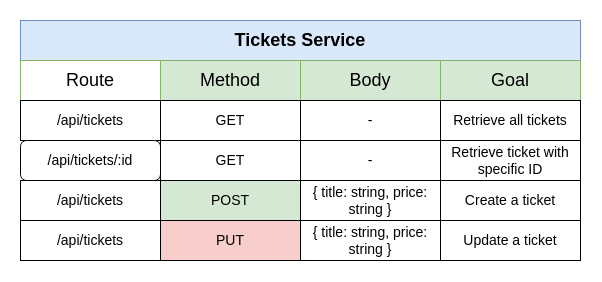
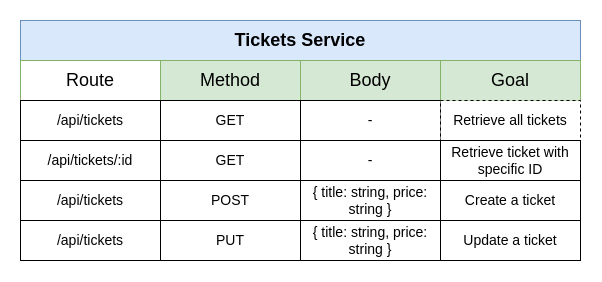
- <mxCell id="10" value="Retrieve all tickets" style="rounded=0;whiteSpace=wrap;html=1;fontSize=14;" vertex="1" parent="1"><mxGeometry x="440" y="100" width="140" height="40" as="geometry" /></mxCell>
+ <mxCell id="10" value="Retrieve all tickets" style="rounded=0;whiteSpace=wrap;html=1;fontSize=14;dashed=1;" vertex="1" parent="1"><mxGeometry x="440" y="100" width="140" height="40" as="geometry" /></mxCell>
- <mxCell id="11" value="/api/tickets/:id" style="whiteSpace=wrap;html=1;fontSize=14;rounded=1;" vertex="1" parent="1"><mxGeometry x="20" y="140" width="140" height="40" as="geometry" /></mxCell>
+ <mxCell id="11" value="/api/tickets/:id" style="rounded=0;whiteSpace=wrap;html=1;fontSize=14;" vertex="1" parent="1"><mxGeometry x="20" y="140" width="140" height="40" as="geometry" /></mxCell>
- <mxCell id="16" value="POST" style="rounded=0;whiteSpace=wrap;html=1;fontSize=14;fillColor=#d5e8d4;" vertex="1" parent="1"><mxGeometry x="160" y="180" width="140" height="40" as="geometry" /></mxCell>
+ <mxCell id="16" value="POST" style="rounded=0;whiteSpace=wrap;html=1;fontSize=14;" vertex="1" parent="1"><mxGeometry x="160" y="180" width="140" height="40" as="geometry" /></mxCell>
- <mxCell id="20" value="PUT" style="rounded=0;whiteSpace=wrap;html=1;fontSize=14;fillColor=#f8cecc;" vertex="1" parent="1"><mxGeometry x="160" y="220" width="140" height="40" as="geometry" /></mxCell>
+ <mxCell id="20" value="PUT" style="rounded=0;whiteSpace=wrap;html=1;fontSize=14;" vertex="1" parent="1"><mxGeometry x="160" y="220" width="140" height="40" as="geometry" /></mxCell>
